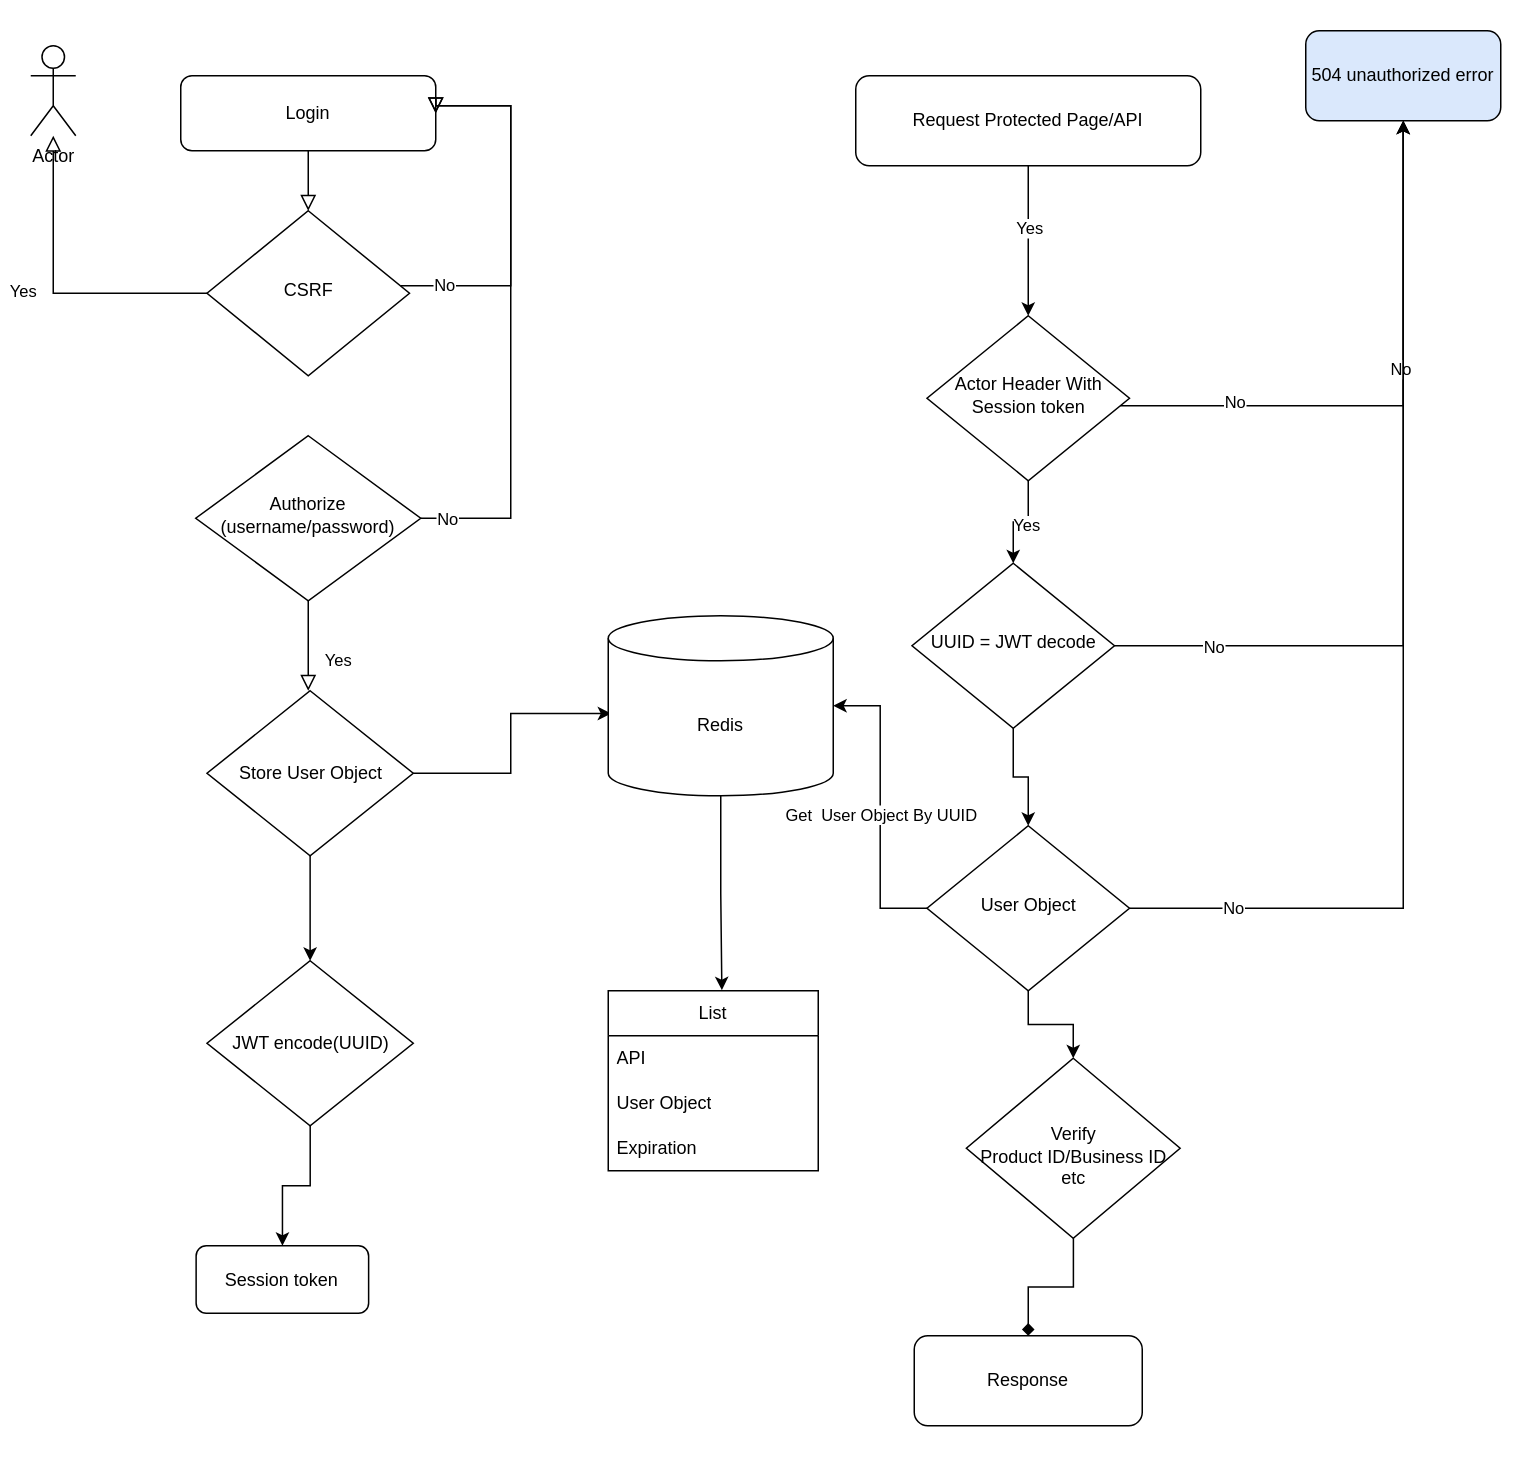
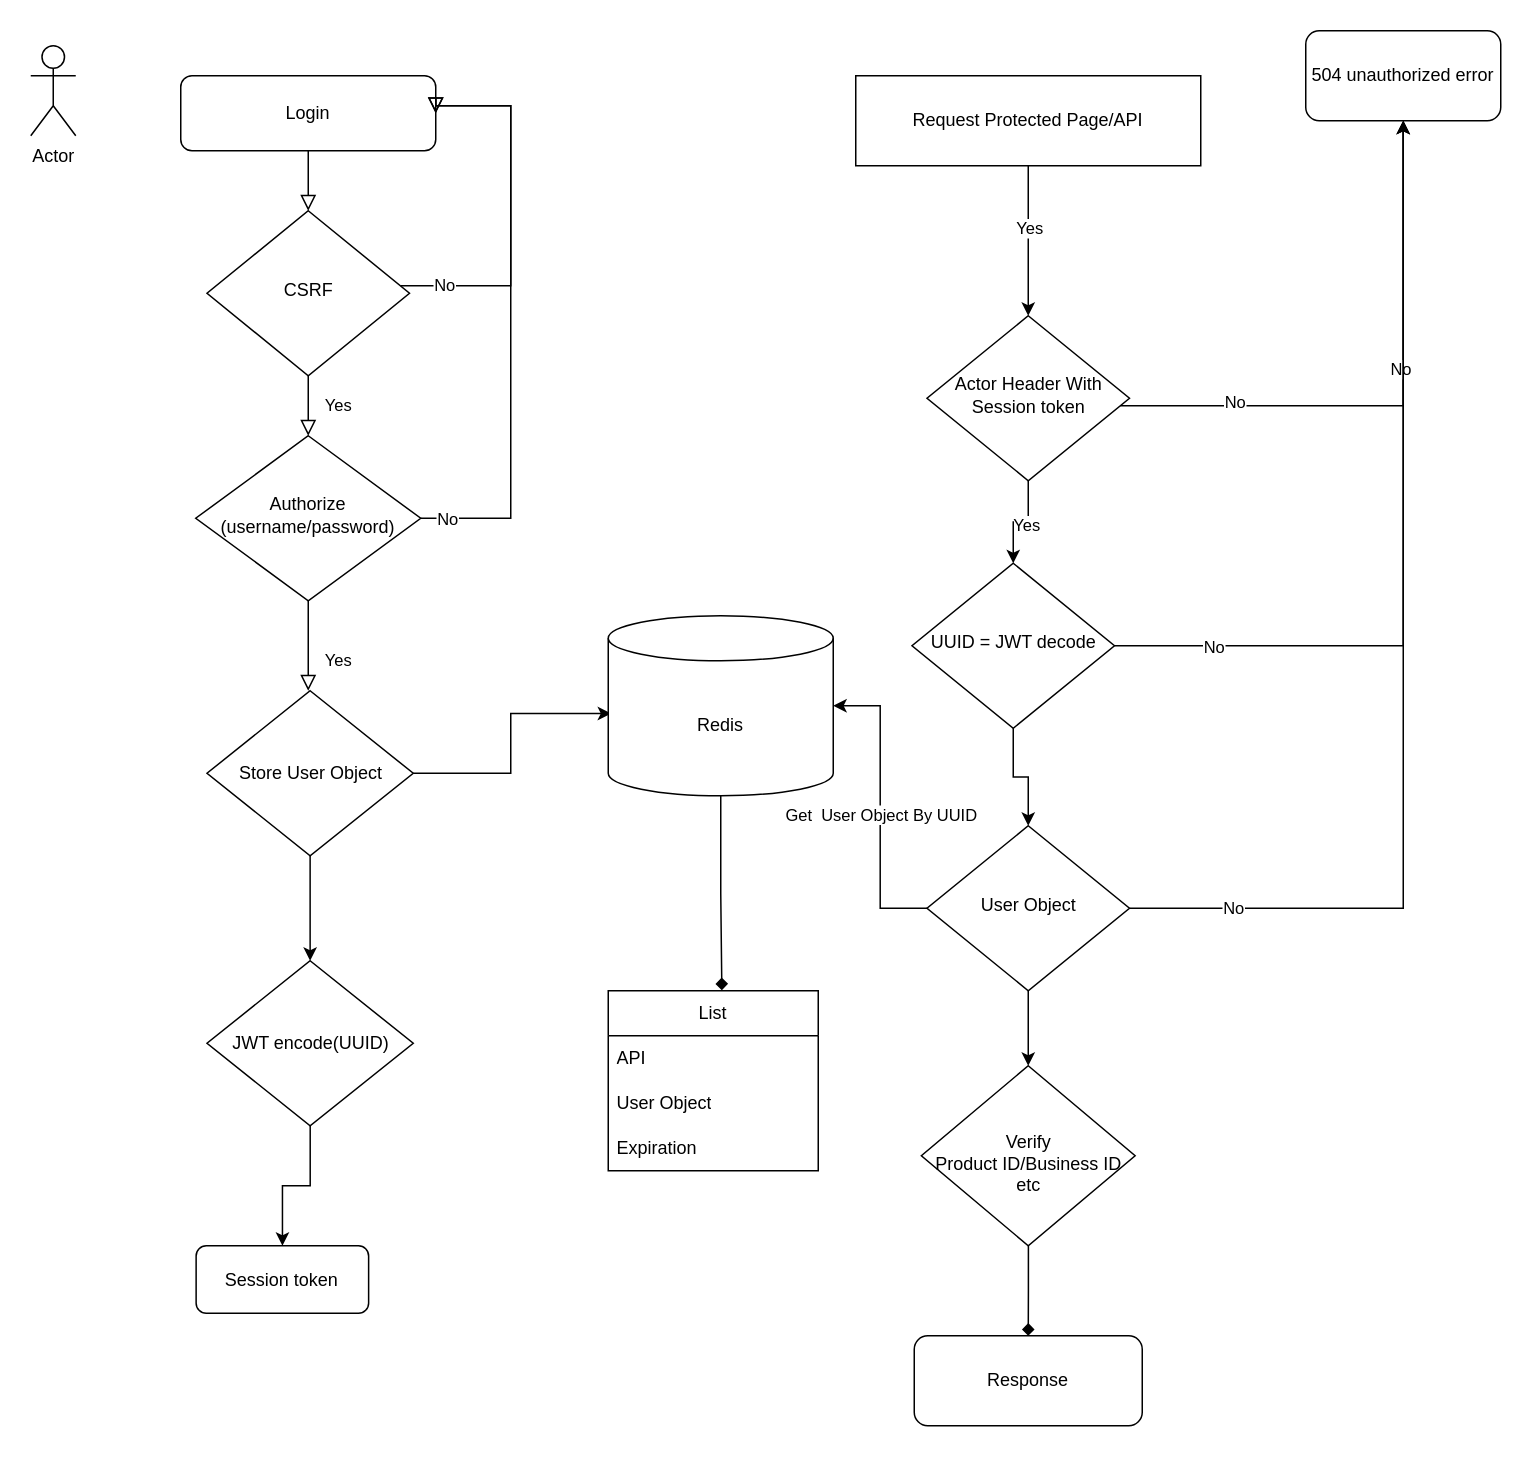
- <mxCell id="38" value="504 unauthorized error" style="rounded=1;whiteSpace=wrap;html=1;fillColor=#dae8fc;" vertex="1" parent="1"><mxGeometry x="870" y="20" width="130" height="60" as="geometry" /></mxCell>
+ <mxCell id="38" value="504 unauthorized error" style="rounded=1;whiteSpace=wrap;html=1;" vertex="1" parent="1"><mxGeometry x="870" y="20" width="130" height="60" as="geometry" /></mxCell>
- <mxCell id="27" value="Request Protected Page/API" style="whiteSpace=wrap;html=1;rounded=1;" vertex="1" parent="1"><mxGeometry x="570" y="50" width="230" height="60" as="geometry" /></mxCell>
+ <mxCell id="27" value="Request Protected Page/API" style="rounded=0;whiteSpace=wrap;html=1;" vertex="1" parent="1"><mxGeometry x="570" y="50" width="230" height="60" as="geometry" /></mxCell>
- <mxCell id="4" value="Yes" style="rounded=0;html=1;jettySize=auto;orthogonalLoop=1;fontSize=11;endArrow=block;endFill=0;endSize=8;strokeWidth=1;shadow=0;labelBackgroundColor=none;edgeStyle=orthogonalEdgeStyle;" parent="1" source="7" target="13" edge="1"><mxGeometry y="20" relative="1" as="geometry"><mxPoint as="offset" /></mxGeometry></mxCell>
+ <mxCell id="4" value="Yes" style="rounded=0;html=1;jettySize=auto;orthogonalLoop=1;fontSize=11;endArrow=block;endFill=0;endSize=8;strokeWidth=1;shadow=0;labelBackgroundColor=none;edgeStyle=orthogonalEdgeStyle;" parent="1" source="7" target="11" edge="1"><mxGeometry y="20" relative="1" as="geometry"><mxPoint as="offset" /></mxGeometry></mxCell>
- <mxCell id="14" style="edgeStyle=orthogonalEdgeStyle;rounded=0;orthogonalLoop=1;jettySize=auto;html=1;entryX=0.541;entryY=-0.003;entryDx=0;entryDy=0;entryPerimeter=0;" edge="1" parent="1" source="15" target="16"><mxGeometry relative="1" as="geometry" /></mxCell>
+ <mxCell id="14" style="edgeStyle=orthogonalEdgeStyle;rounded=0;orthogonalLoop=1;jettySize=auto;html=1;entryX=0.541;entryY=-0.003;entryDx=0;entryDy=0;entryPerimeter=0;endArrow=diamond;" edge="1" parent="1" source="15" target="16"><mxGeometry relative="1" as="geometry" /></mxCell>
- <mxCell id="46" value="&lt;br&gt;Verify&lt;br&gt;Product ID/Business ID etc" style="rhombus;whiteSpace=wrap;html=1;shadow=0;fontFamily=Helvetica;fontSize=12;align=center;strokeWidth=1;spacing=6;spacingTop=-4;" vertex="1" parent="1"><mxGeometry x="643.75" y="705" width="142.5" height="120" as="geometry" /></mxCell>
+ <mxCell id="46" value="&lt;br&gt;Verify&lt;br&gt;Product ID/Business ID etc" style="rhombus;whiteSpace=wrap;html=1;shadow=0;fontFamily=Helvetica;fontSize=12;align=center;strokeWidth=1;spacing=6;spacingTop=-4;" vertex="1" parent="1"><mxGeometry x="613.75" y="710" width="142.5" height="120" as="geometry" /></mxCell>
